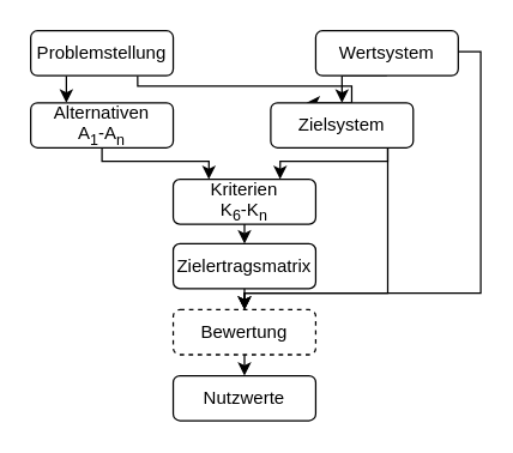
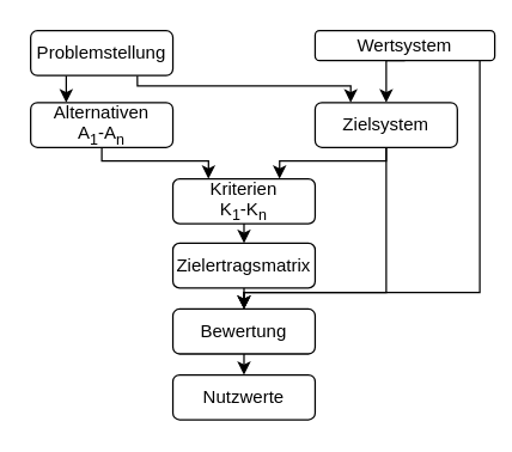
- <mxCell id="9" value="Wertsystem" style="rounded=1;whiteSpace=wrap;html=1;" parent="1" vertex="1"><mxGeometry x="210" y="20" width="95" height="30" as="geometry" /></mxCell>
+ <mxCell id="9" value="Wertsystem" style="rounded=1;whiteSpace=wrap;html=1;" parent="1" vertex="1"><mxGeometry x="210" y="20" width="120" height="20" as="geometry" /></mxCell>
- <mxCell id="12" value="Zielsystem" style="rounded=1;whiteSpace=wrap;html=1;" parent="1" vertex="1"><mxGeometry x="180" y="68" width="95" height="30" as="geometry" /></mxCell>
+ <mxCell id="12" value="Zielsystem" style="rounded=1;whiteSpace=wrap;html=1;" parent="1" vertex="1"><mxGeometry x="210" y="68" width="95" height="30" as="geometry" /></mxCell>
- <mxCell id="14" value="Kriterien&lt;br&gt;K&lt;sub&gt;6&lt;/sub&gt;-K&lt;sub&gt;n&lt;/sub&gt;&lt;br&gt;" style="rounded=1;whiteSpace=wrap;html=1;" parent="1" vertex="1"><mxGeometry x="115" y="119" width="95" height="30" as="geometry" /></mxCell>
+ <mxCell id="14" value="Kriterien&lt;br&gt;K&lt;sub&gt;1&lt;/sub&gt;-K&lt;sub&gt;n&lt;/sub&gt;&lt;br&gt;" style="rounded=1;whiteSpace=wrap;html=1;" parent="1" vertex="1"><mxGeometry x="115" y="119" width="95" height="30" as="geometry" /></mxCell>
- <mxCell id="18" value="Bewertung" style="rounded=1;whiteSpace=wrap;html=1;dashed=1;" parent="1" vertex="1"><mxGeometry x="115" y="206" width="95" height="30" as="geometry" /></mxCell>
+ <mxCell id="18" value="Bewertung" style="rounded=1;whiteSpace=wrap;html=1;" parent="1" vertex="1"><mxGeometry x="115" y="206" width="95" height="30" as="geometry" /></mxCell>
